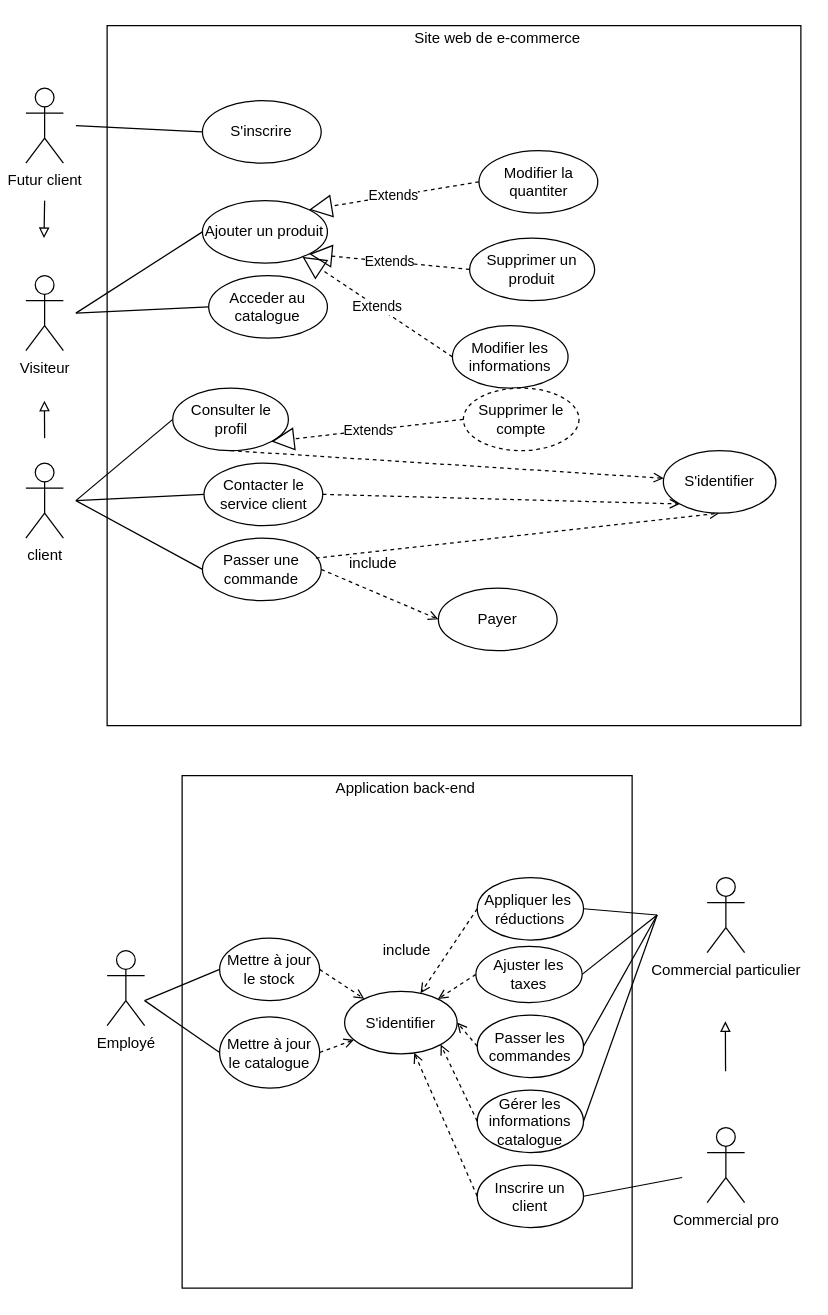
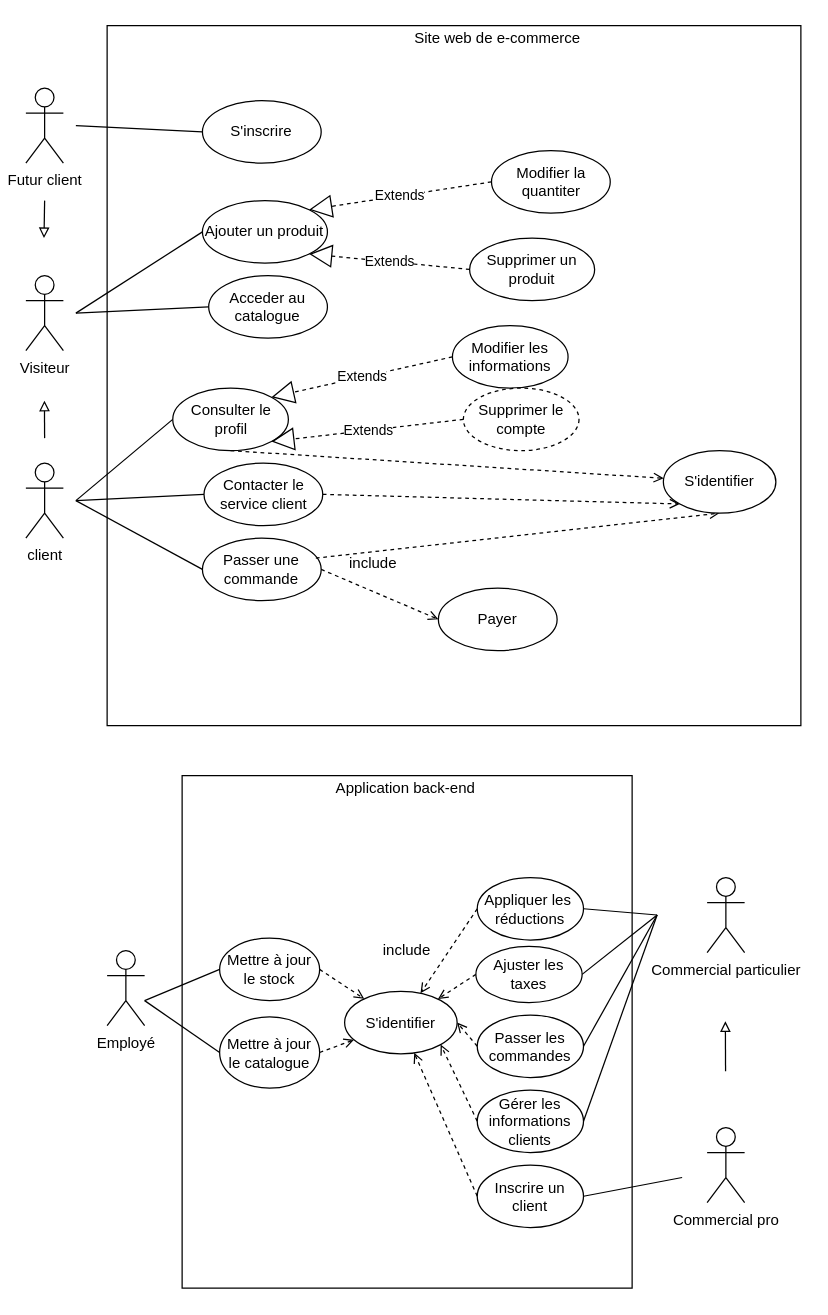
- <mxCell id="44" value="Modifier la quantiter" style="ellipse;whiteSpace=wrap;html=1;" parent="1" vertex="1"><mxGeometry x="382.5" y="120" width="95" height="50" as="geometry" /></mxCell>
+ <mxCell id="44" value="Modifier la quantiter" style="ellipse;whiteSpace=wrap;html=1;" parent="1" vertex="1"><mxGeometry x="392.5" y="120" width="95" height="50" as="geometry" /></mxCell>
- <mxCell id="48" value="Extends" style="endArrow=block;endSize=16;endFill=0;html=1;dashed=1;exitX=0;exitY=0.5;exitDx=0;exitDy=0;" parent="1" source="45" target="37" edge="1"><mxGeometry width="160" relative="1" as="geometry"><mxPoint x="310" y="360" as="sourcePoint" /><mxPoint x="240" y="320" as="targetPoint" /></mxGeometry></mxCell>
+ <mxCell id="48" value="Extends" style="endArrow=block;endSize=16;endFill=0;html=1;dashed=1;exitX=0;exitY=0.5;exitDx=0;exitDy=0;entryX=1;entryY=0;entryDx=0;entryDy=0;" parent="1" source="45" target="43" edge="1"><mxGeometry width="160" relative="1" as="geometry"><mxPoint x="310" y="360" as="sourcePoint" /><mxPoint x="240" y="320" as="targetPoint" /></mxGeometry></mxCell>
- <mxCell id="58" value="Gérer les informations catalogue" style="ellipse;whiteSpace=wrap;html=1;" parent="1" vertex="1"><mxGeometry x="381.1" y="871.5" width="85" height="50" as="geometry" /></mxCell>
+ <mxCell id="58" value="Gérer les informations clients" style="ellipse;whiteSpace=wrap;html=1;" parent="1" vertex="1"><mxGeometry x="381.1" y="871.5" width="85" height="50" as="geometry" /></mxCell>
